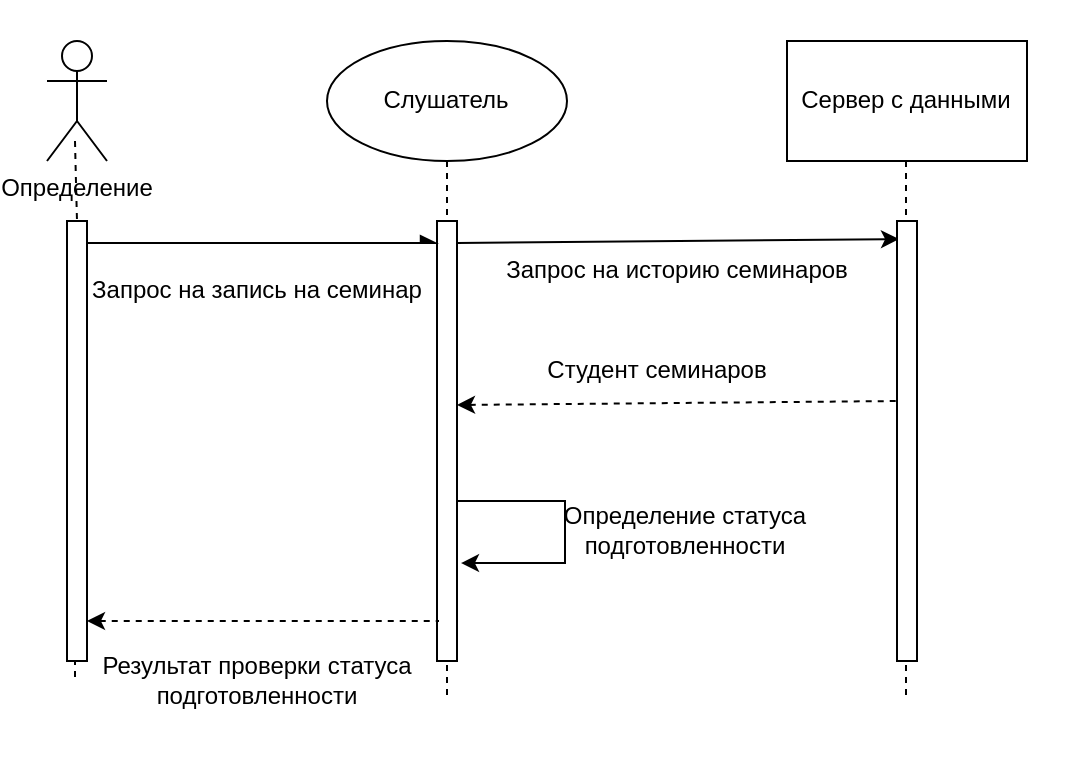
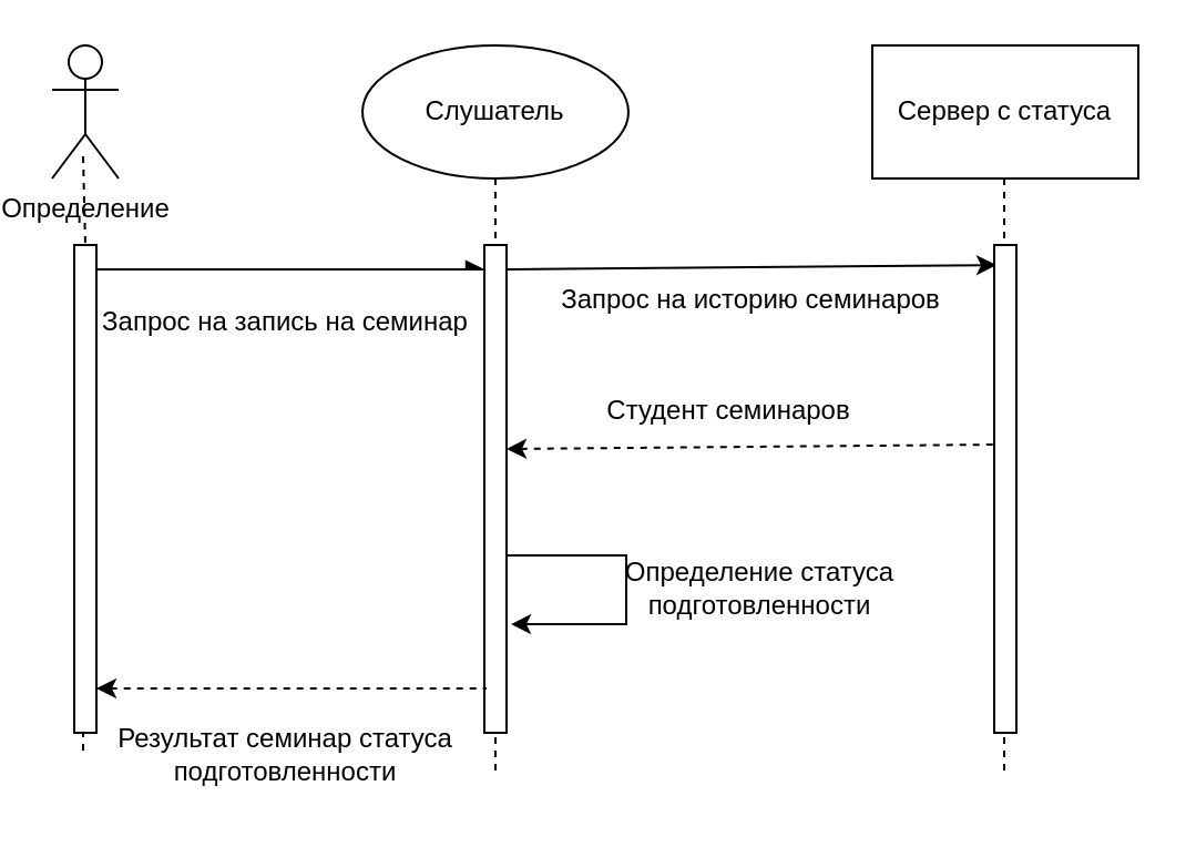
- <mxCell id="5" value="Сервер с данными" style="rounded=0;whiteSpace=wrap;html=1;" parent="1" vertex="1"><mxGeometry x="390" y="20" width="120" height="60" as="geometry" /></mxCell>
+ <mxCell id="5" value="Сервер с статуса" style="rounded=0;whiteSpace=wrap;html=1;" parent="1" vertex="1"><mxGeometry x="390" y="20" width="120" height="60" as="geometry" /></mxCell>
- <mxCell id="16" value="Результат проверки статуса&lt;div&gt;подготовленности&lt;/div&gt;" style="text;html=1;align=center;verticalAlign=middle;resizable=0;points=[];autosize=1;strokeColor=none;fillColor=none;" parent="1" vertex="1"><mxGeometry x="35" y="320" width="180" height="40" as="geometry" /></mxCell>
+ <mxCell id="16" value="Результат семинар статуса&lt;div&gt;подготовленности&lt;/div&gt;" style="text;html=1;align=center;verticalAlign=middle;resizable=0;points=[];autosize=1;strokeColor=none;fillColor=none;" parent="1" vertex="1"><mxGeometry x="35" y="320" width="180" height="40" as="geometry" /></mxCell>
